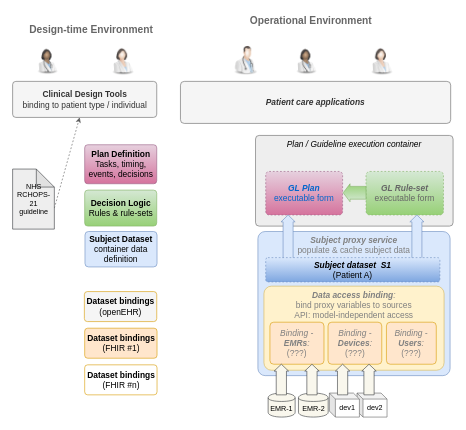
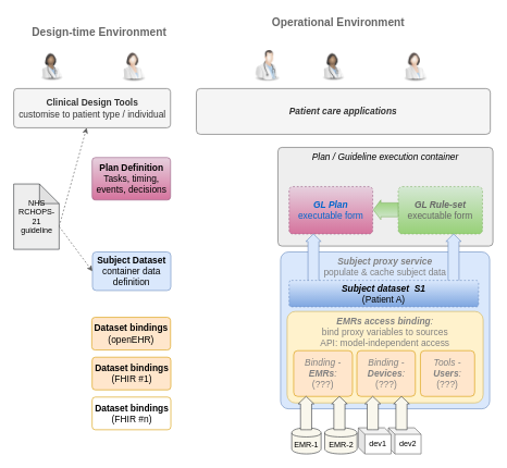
- <mxCell id="7" value="&lt;span style=&quot;font-size: 14px&quot;&gt;&lt;span&gt;Clinical Design Tools&lt;br&gt;&lt;/span&gt;&lt;span style=&quot;font-weight: normal&quot;&gt;binding to patient type / individual&lt;/span&gt;&lt;br&gt;&lt;/span&gt;" style="rounded=1;whiteSpace=wrap;html=1;strokeColor=#666666;fillColor=#f5f5f5;fontSize=14;arcSize=9;verticalAlign=middle;fontStyle=1;fontColor=#333333;" parent="1" vertex="1"><mxGeometry x="20.5" y="135" width="240" height="60" as="geometry" /></mxCell>
+ <mxCell id="7" value="&lt;span style=&quot;font-size: 14px&quot;&gt;&lt;span&gt;Clinical Design Tools&lt;br&gt;&lt;/span&gt;&lt;span style=&quot;font-weight: normal&quot;&gt;customise to patient type / individual&lt;/span&gt;&lt;br&gt;&lt;/span&gt;" style="rounded=1;whiteSpace=wrap;html=1;strokeColor=#666666;fillColor=#f5f5f5;fontSize=14;arcSize=9;verticalAlign=middle;fontStyle=1;fontColor=#333333;" parent="1" vertex="1"><mxGeometry x="20.5" y="135" width="240" height="60" as="geometry" /></mxCell>
- <mxCell id="6" value="&lt;span style=&quot;font-size: 14px&quot;&gt;&lt;span&gt;&lt;b&gt;Decision Logic&lt;/b&gt;&lt;/span&gt;&lt;br&gt;Rules &amp;amp; rule-sets&lt;br&gt;&lt;/span&gt;" style="rounded=1;whiteSpace=wrap;html=1;strokeColor=#82b366;fillColor=#d5e8d4;fontSize=14;arcSize=9;gradientColor=#97d077;fontStyle=0" parent="1" vertex="1"><mxGeometry x="140.5" y="316" width="120" height="60" as="geometry" /></mxCell>
+ <mxCell id="36" style="edgeStyle=none;rounded=0;orthogonalLoop=1;jettySize=auto;html=1;exitX=0;exitY=0;exitDx=69.5;exitDy=65;exitPerimeter=0;entryX=0;entryY=0.5;entryDx=0;entryDy=0;dashed=1;strokeColor=#595959;" edge="1" parent="1" source="37" target="8"><mxGeometry relative="1" as="geometry" /></mxCell>
- <mxCell id="20" value="&lt;span style=&quot;font-size: 14px&quot;&gt;&lt;i&gt;&lt;b&gt;Data access binding&lt;/b&gt;:&lt;br&gt;&lt;/i&gt;&lt;/span&gt;bind proxy variables to sources&lt;span style=&quot;font-size: 14px&quot;&gt;&lt;i&gt;&lt;br&gt;&lt;/i&gt;API: model-independent access&lt;br&gt;&lt;/span&gt;" style="rounded=1;whiteSpace=wrap;html=1;strokeColor=#d6b656;fillColor=#fff2cc;fontSize=14;arcSize=9;verticalAlign=top;fontColor=#808080;" parent="1" vertex="1"><mxGeometry x="439" y="476" width="300" height="140" as="geometry" /></mxCell>
+ <mxCell id="20" value="&lt;span style=&quot;font-size: 14px&quot;&gt;&lt;i&gt;&lt;b&gt;EMRs access binding&lt;/b&gt;:&lt;br&gt;&lt;/i&gt;&lt;/span&gt;bind proxy variables to sources&lt;span style=&quot;font-size: 14px&quot;&gt;&lt;i&gt;&lt;br&gt;&lt;/i&gt;API: model-independent access&lt;br&gt;&lt;/span&gt;" style="rounded=1;whiteSpace=wrap;html=1;strokeColor=#d6b656;fillColor=#fff2cc;fontSize=14;arcSize=9;verticalAlign=top;fontColor=#808080;" parent="1" vertex="1"><mxGeometry x="439" y="476" width="300" height="140" as="geometry" /></mxCell>
- <mxCell id="38" value="&lt;span style=&quot;font-size: 14px&quot;&gt;&lt;span&gt;&lt;b&gt;Dataset bindings&lt;/b&gt;&lt;br&gt;&lt;/span&gt;(openEHR)&lt;br&gt;&lt;/span&gt;" style="rounded=1;whiteSpace=wrap;html=1;strokeColor=#d79b00;fillColor=#f5f5f5;fontSize=14;arcSize=10;fontStyle=0;" vertex="1" parent="1"><mxGeometry x="140" y="485" width="120.5" height="50" as="geometry" /></mxCell>
+ <mxCell id="38" value="&lt;span style=&quot;font-size: 14px&quot;&gt;&lt;span&gt;&lt;b&gt;Dataset bindings&lt;/b&gt;&lt;br&gt;&lt;/span&gt;(openEHR)&lt;br&gt;&lt;/span&gt;" style="rounded=1;whiteSpace=wrap;html=1;strokeColor=#d79b00;fillColor=#ffe6cc;fontSize=14;arcSize=10;fontStyle=0" vertex="1" parent="1"><mxGeometry x="140" y="485" width="120.5" height="50" as="geometry" /></mxCell>
- <mxCell id="21" value="&lt;span style=&quot;font-size: 14px&quot;&gt;&lt;i&gt;Binding - &lt;br&gt;&lt;b&gt;Users&lt;/b&gt;:&lt;br&gt;&lt;/i&gt;(???)&lt;br&gt;&lt;/span&gt;" style="rounded=1;whiteSpace=wrap;html=1;strokeColor=#d79b00;fillColor=#ffe6cc;fontSize=14;arcSize=9;fontColor=#808080;" parent="1" vertex="1"><mxGeometry x="643" y="536" width="83" height="70" as="geometry" /></mxCell>
+ <mxCell id="21" value="&lt;span style=&quot;font-size: 14px&quot;&gt;&lt;i&gt;Tools - &lt;br&gt;&lt;b&gt;Users&lt;/b&gt;:&lt;br&gt;&lt;/i&gt;(???)&lt;br&gt;&lt;/span&gt;" style="rounded=1;whiteSpace=wrap;html=1;strokeColor=#d79b00;fillColor=#ffe6cc;fontSize=14;arcSize=9;fontColor=#808080;" parent="1" vertex="1"><mxGeometry x="643" y="536" width="83" height="70" as="geometry" /></mxCell>
